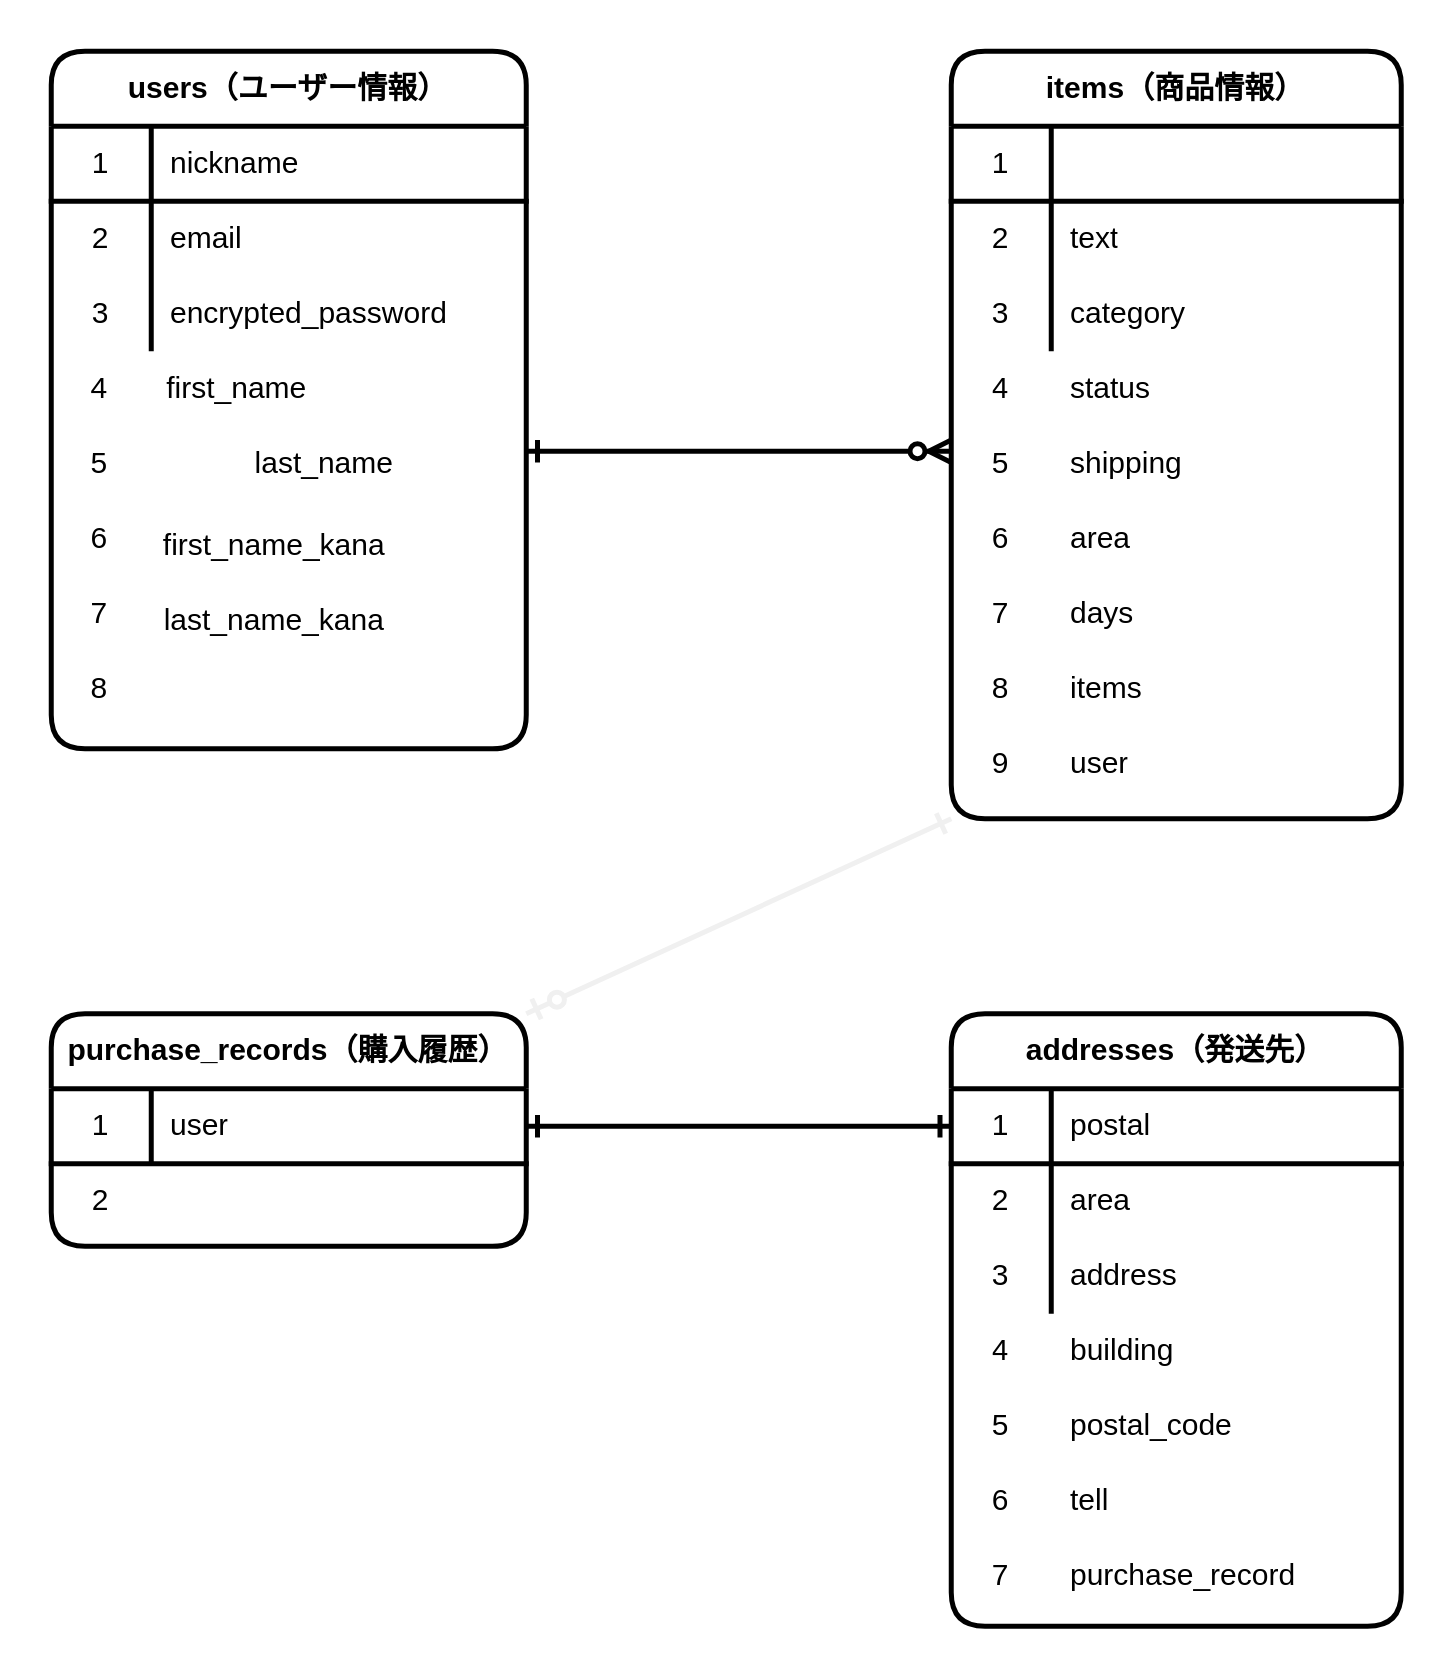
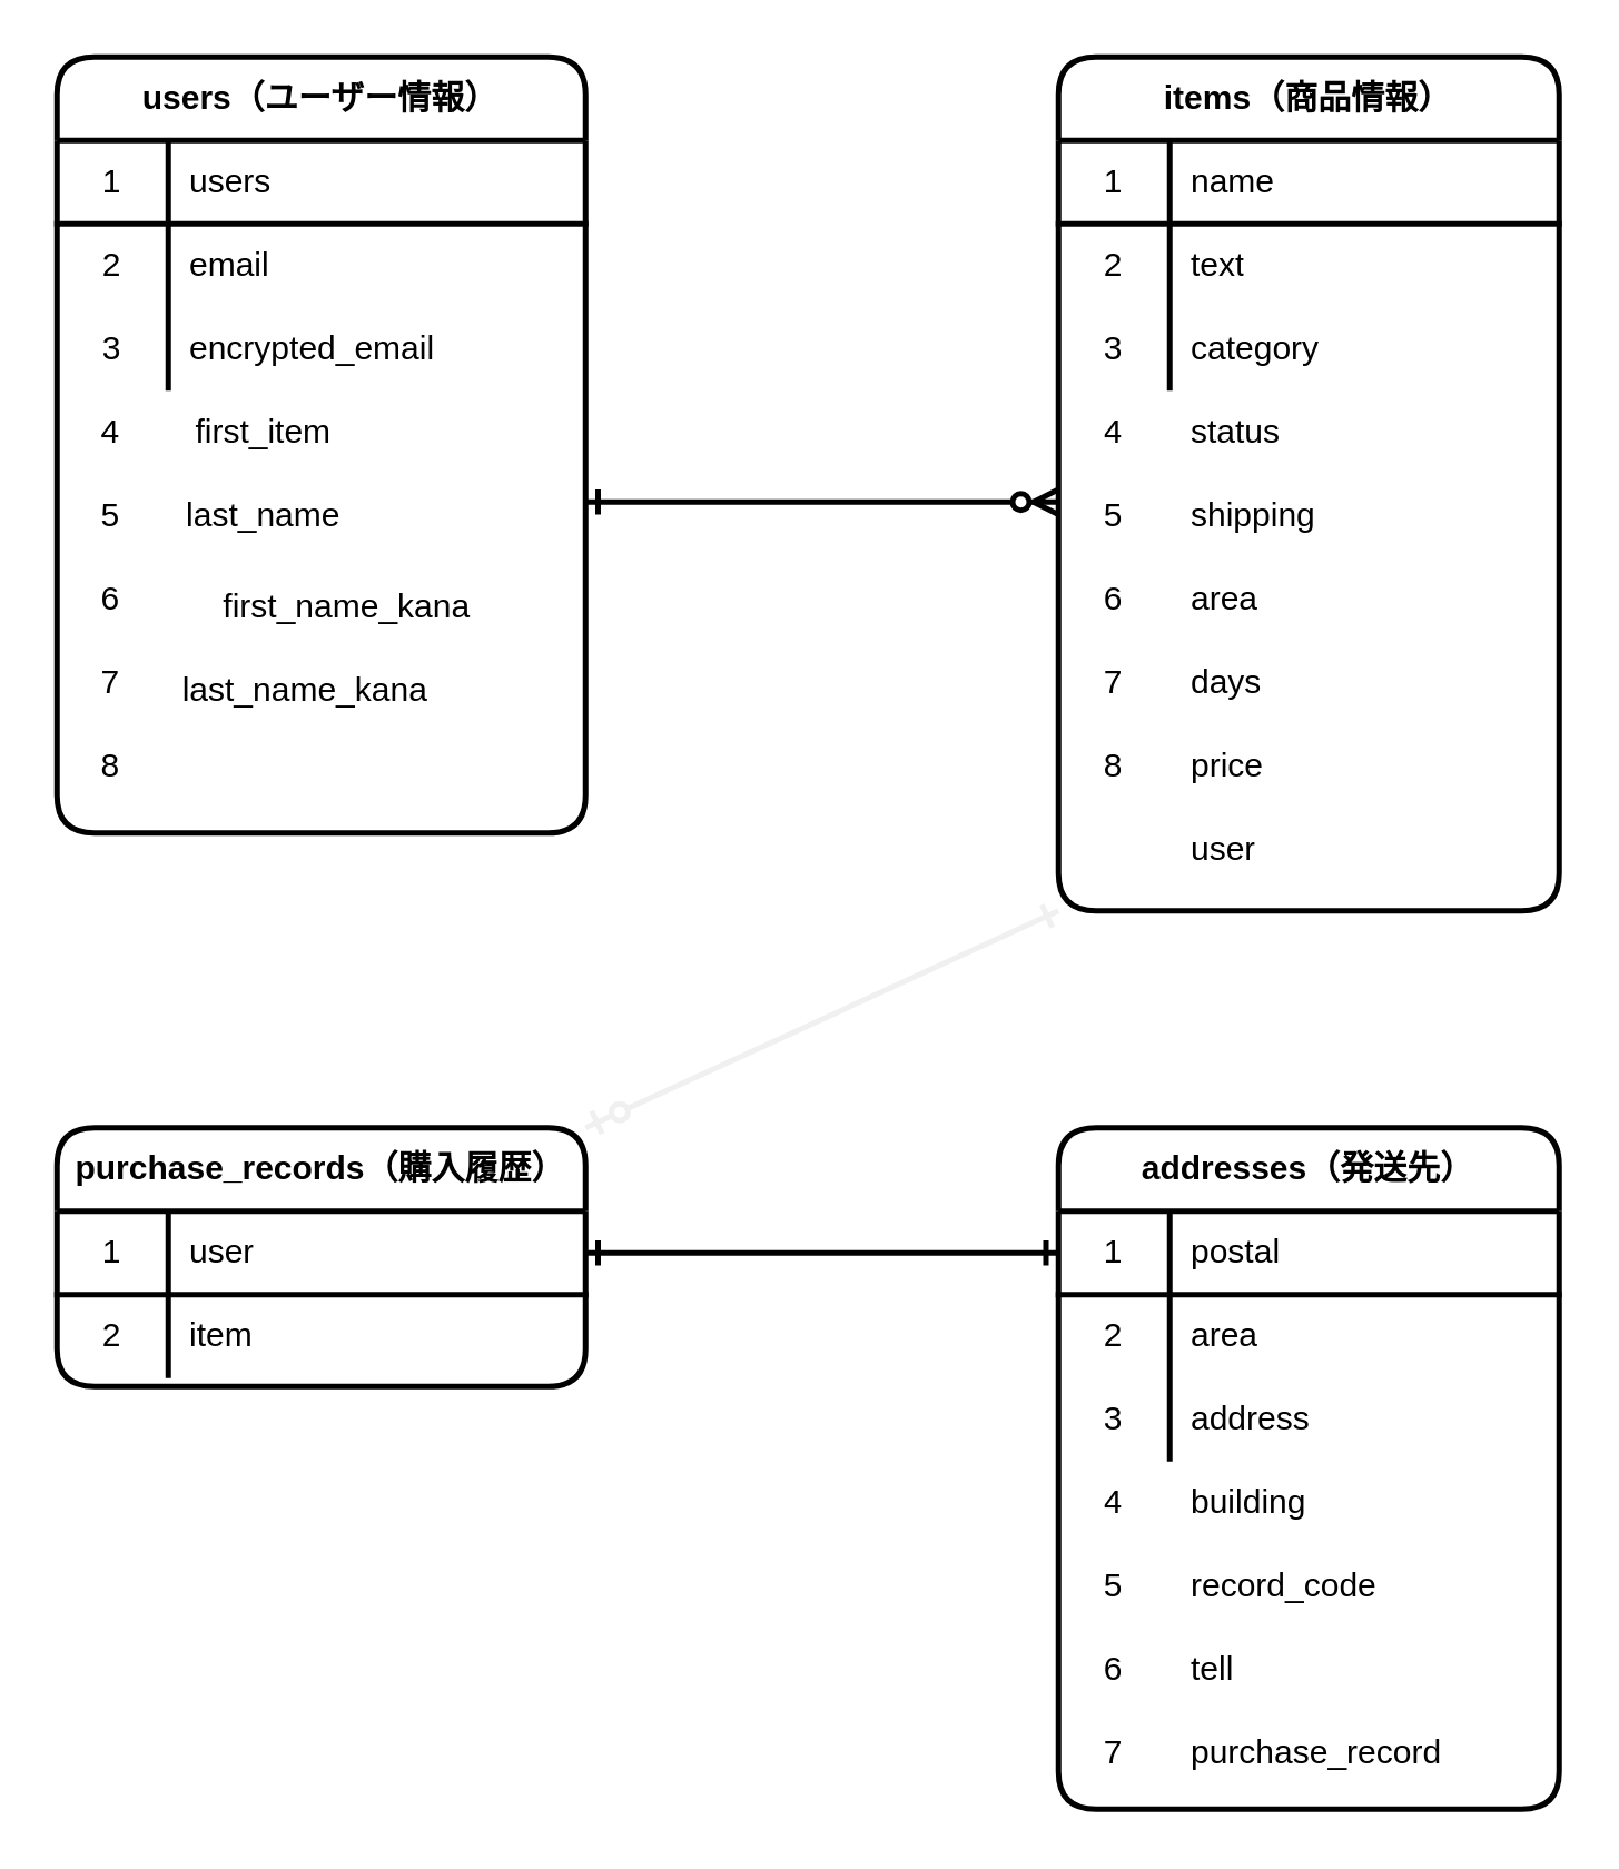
- <mxCell id="18" value="nickname" style="shape=partialRectangle;html=1;whiteSpace=wrap;connectable=0;top=0;left=0;bottom=0;right=0;align=left;spacingLeft=6;overflow=hidden;fillColor=none;rounded=1;strokeWidth=2;" parent="16" vertex="1"><mxGeometry x="40" width="150" height="30" as="geometry" /></mxCell>
+ <mxCell id="18" value="users" style="shape=partialRectangle;html=1;whiteSpace=wrap;connectable=0;top=0;left=0;bottom=0;right=0;align=left;spacingLeft=6;overflow=hidden;fillColor=none;rounded=1;strokeWidth=2;" parent="16" vertex="1"><mxGeometry x="40" width="150" height="30" as="geometry" /></mxCell>
+ <mxCell id="7" value="name" style="shape=partialRectangle;html=1;whiteSpace=wrap;connectable=0;fillColor=none;top=0;left=0;bottom=0;right=0;align=left;spacingLeft=6;overflow=hidden;rounded=1;strokeWidth=2;" parent="5" vertex="1"><mxGeometry x="40" width="140" height="30" as="geometry" /></mxCell>
- <mxCell id="24" value="encrypted_password" style="shape=partialRectangle;html=1;whiteSpace=wrap;connectable=0;top=0;left=0;bottom=0;right=0;align=left;spacingLeft=6;overflow=hidden;fillColor=none;rounded=1;strokeWidth=2;" parent="22" vertex="1"><mxGeometry x="40" width="150" height="30" as="geometry" /></mxCell>
+ <mxCell id="24" value="encrypted_email" style="shape=partialRectangle;html=1;whiteSpace=wrap;connectable=0;top=0;left=0;bottom=0;right=0;align=left;spacingLeft=6;overflow=hidden;fillColor=none;rounded=1;strokeWidth=2;" parent="22" vertex="1"><mxGeometry x="40" width="150" height="30" as="geometry" /></mxCell>
- <mxCell id="33" value="first_name" style="text;html=1;align=center;verticalAlign=middle;resizable=0;points=[];autosize=1;rounded=1;strokeWidth=2;" parent="1" vertex="1"><mxGeometry x="61" y="145.5" width="66" height="18" as="geometry" /></mxCell>
+ <mxCell id="33" value="first_item" style="text;html=1;align=center;verticalAlign=middle;resizable=0;points=[];autosize=1;rounded=1;strokeWidth=2;" parent="1" vertex="1"><mxGeometry x="61" y="145.5" width="66" height="18" as="geometry" /></mxCell>
- <mxCell id="36" value="last_name" style="text;html=1;align=center;verticalAlign=middle;resizable=0;points=[];autosize=1;rounded=1;strokeWidth=2;" parent="1" vertex="1"><mxGeometry x="96" y="175.5" width="65" height="18" as="geometry" /></mxCell>
+ <mxCell id="36" value="last_name" style="text;html=1;align=center;verticalAlign=middle;resizable=0;points=[];autosize=1;rounded=1;strokeWidth=2;" parent="1" vertex="1"><mxGeometry x="61" y="175.5" width="65" height="18" as="geometry" /></mxCell>
- <mxCell id="38" value="first_name_kana" style="text;html=1;align=center;verticalAlign=middle;resizable=0;points=[];autosize=1;rounded=1;strokeWidth=2;" parent="1" vertex="1"><mxGeometry x="59" y="208.5" width="99" height="18" as="geometry" /></mxCell>
+ <mxCell id="38" value="first_name_kana" style="text;html=1;align=center;verticalAlign=middle;resizable=0;points=[];autosize=1;rounded=1;strokeWidth=2;" parent="1" vertex="1"><mxGeometry x="74" y="208.5" width="99" height="18" as="geometry" /></mxCell>
- <mxCell id="45" value="items" style="shape=partialRectangle;html=1;whiteSpace=wrap;connectable=0;fillColor=none;top=0;left=0;bottom=0;right=0;align=left;spacingLeft=6;overflow=hidden;rounded=1;strokeWidth=2;" parent="1" vertex="1"><mxGeometry x="420" y="260" width="140" height="30" as="geometry" /></mxCell>
+ <mxCell id="45" value="price" style="shape=partialRectangle;html=1;whiteSpace=wrap;connectable=0;fillColor=none;top=0;left=0;bottom=0;right=0;align=left;spacingLeft=6;overflow=hidden;rounded=1;strokeWidth=2;" parent="1" vertex="1"><mxGeometry x="420" y="260" width="140" height="30" as="geometry" /></mxCell>
- <mxCell id="49" value="9" style="shape=partialRectangle;html=1;whiteSpace=wrap;connectable=0;fillColor=none;top=0;left=0;bottom=0;right=0;overflow=hidden;rounded=1;strokeWidth=2;" parent="1" vertex="1"><mxGeometry x="380" y="290" width="40" height="30" as="geometry" /></mxCell>
+ <mxCell id="31" value="item" style="shape=partialRectangle;html=1;whiteSpace=wrap;connectable=0;fillColor=none;top=0;left=0;bottom=0;right=0;align=left;spacingLeft=6;overflow=hidden;rounded=1;strokeWidth=2;" parent="29" vertex="1"><mxGeometry x="40" width="150" height="30" as="geometry" /></mxCell>
- <mxCell id="69" value="postal_code" style="shape=partialRectangle;html=1;whiteSpace=wrap;connectable=0;fillColor=none;top=0;left=0;bottom=0;right=0;align=left;spacingLeft=6;overflow=hidden;rounded=1;strokeWidth=2;" parent="1" vertex="1"><mxGeometry x="420" y="555" width="140" height="30" as="geometry" /></mxCell>
+ <mxCell id="69" value="record_code" style="shape=partialRectangle;html=1;whiteSpace=wrap;connectable=0;fillColor=none;top=0;left=0;bottom=0;right=0;align=left;spacingLeft=6;overflow=hidden;rounded=1;strokeWidth=2;" parent="1" vertex="1"><mxGeometry x="420" y="555" width="140" height="30" as="geometry" /></mxCell>
